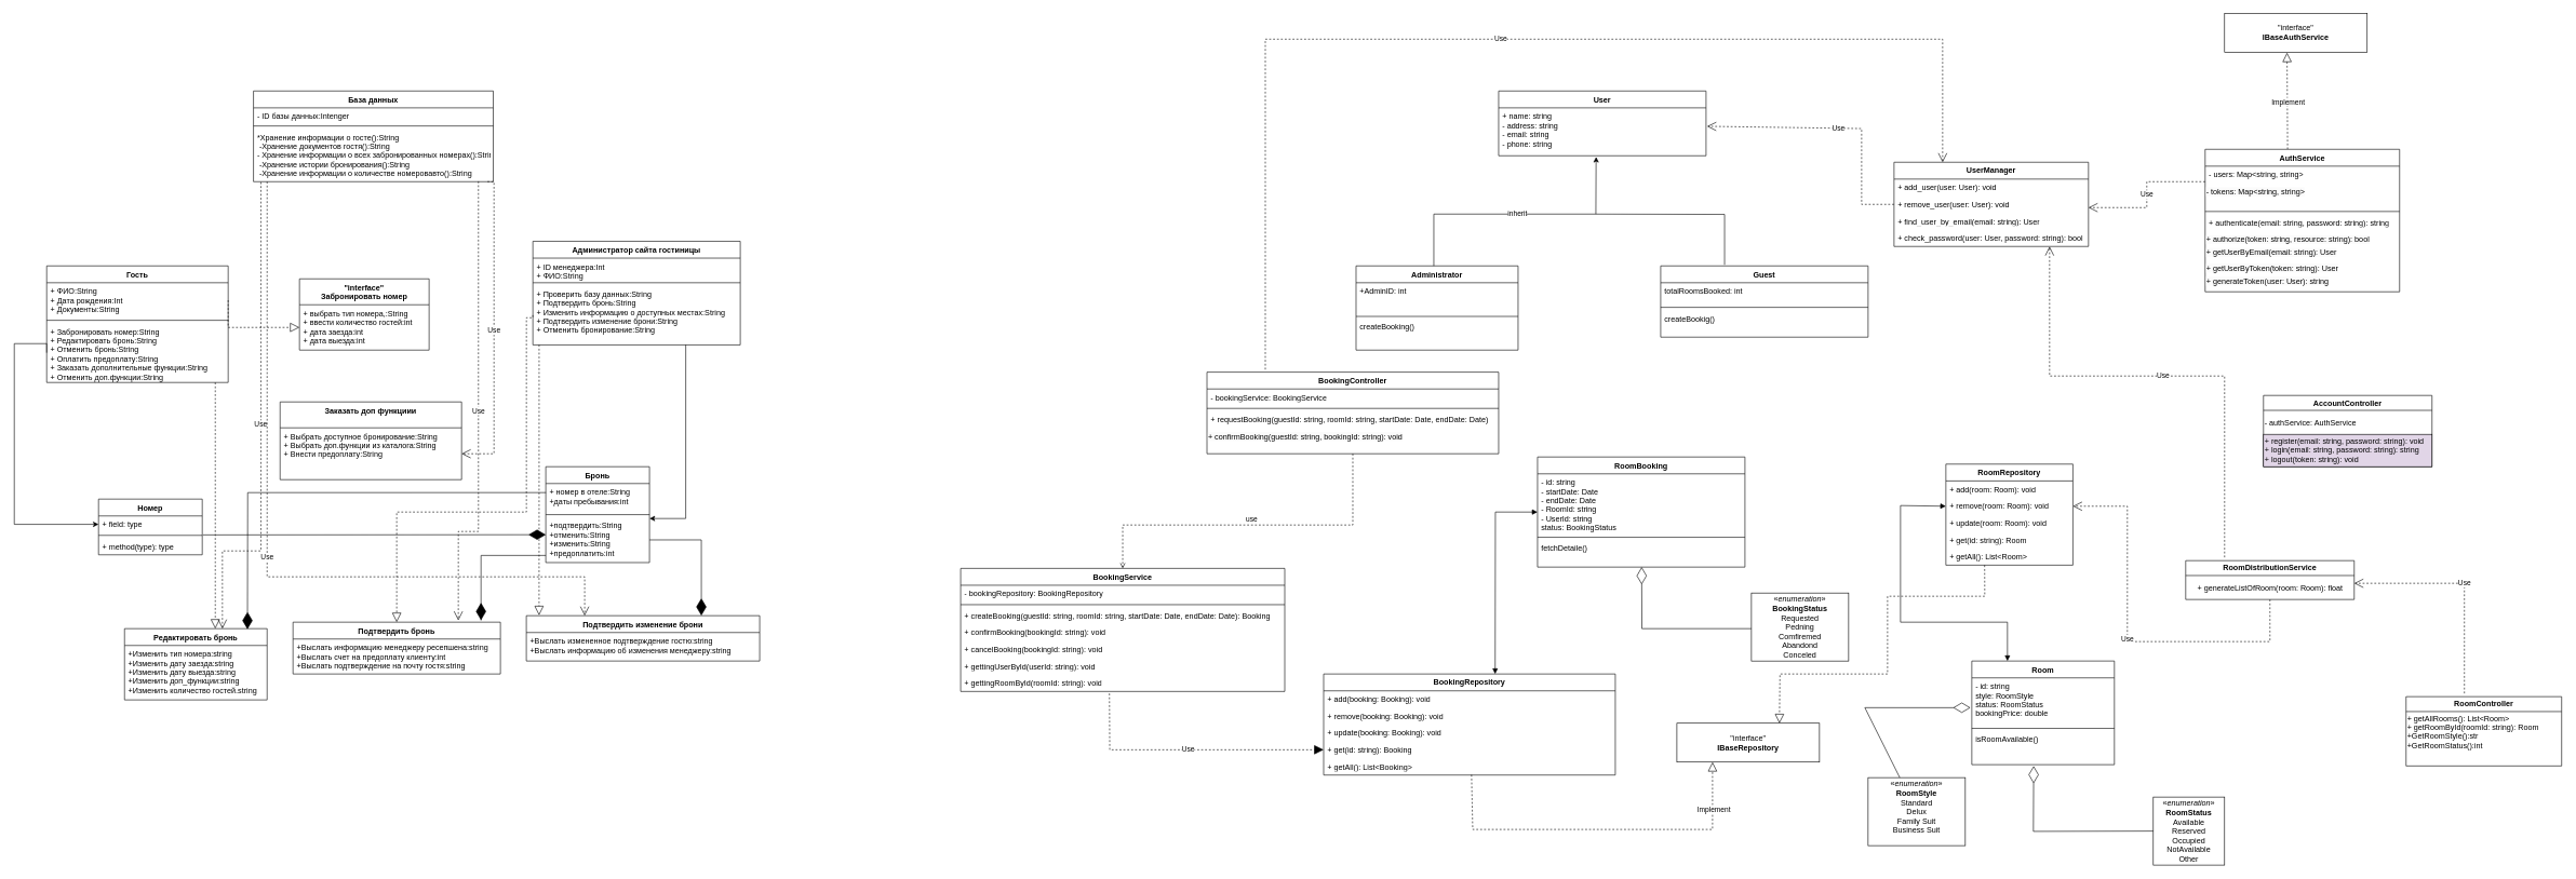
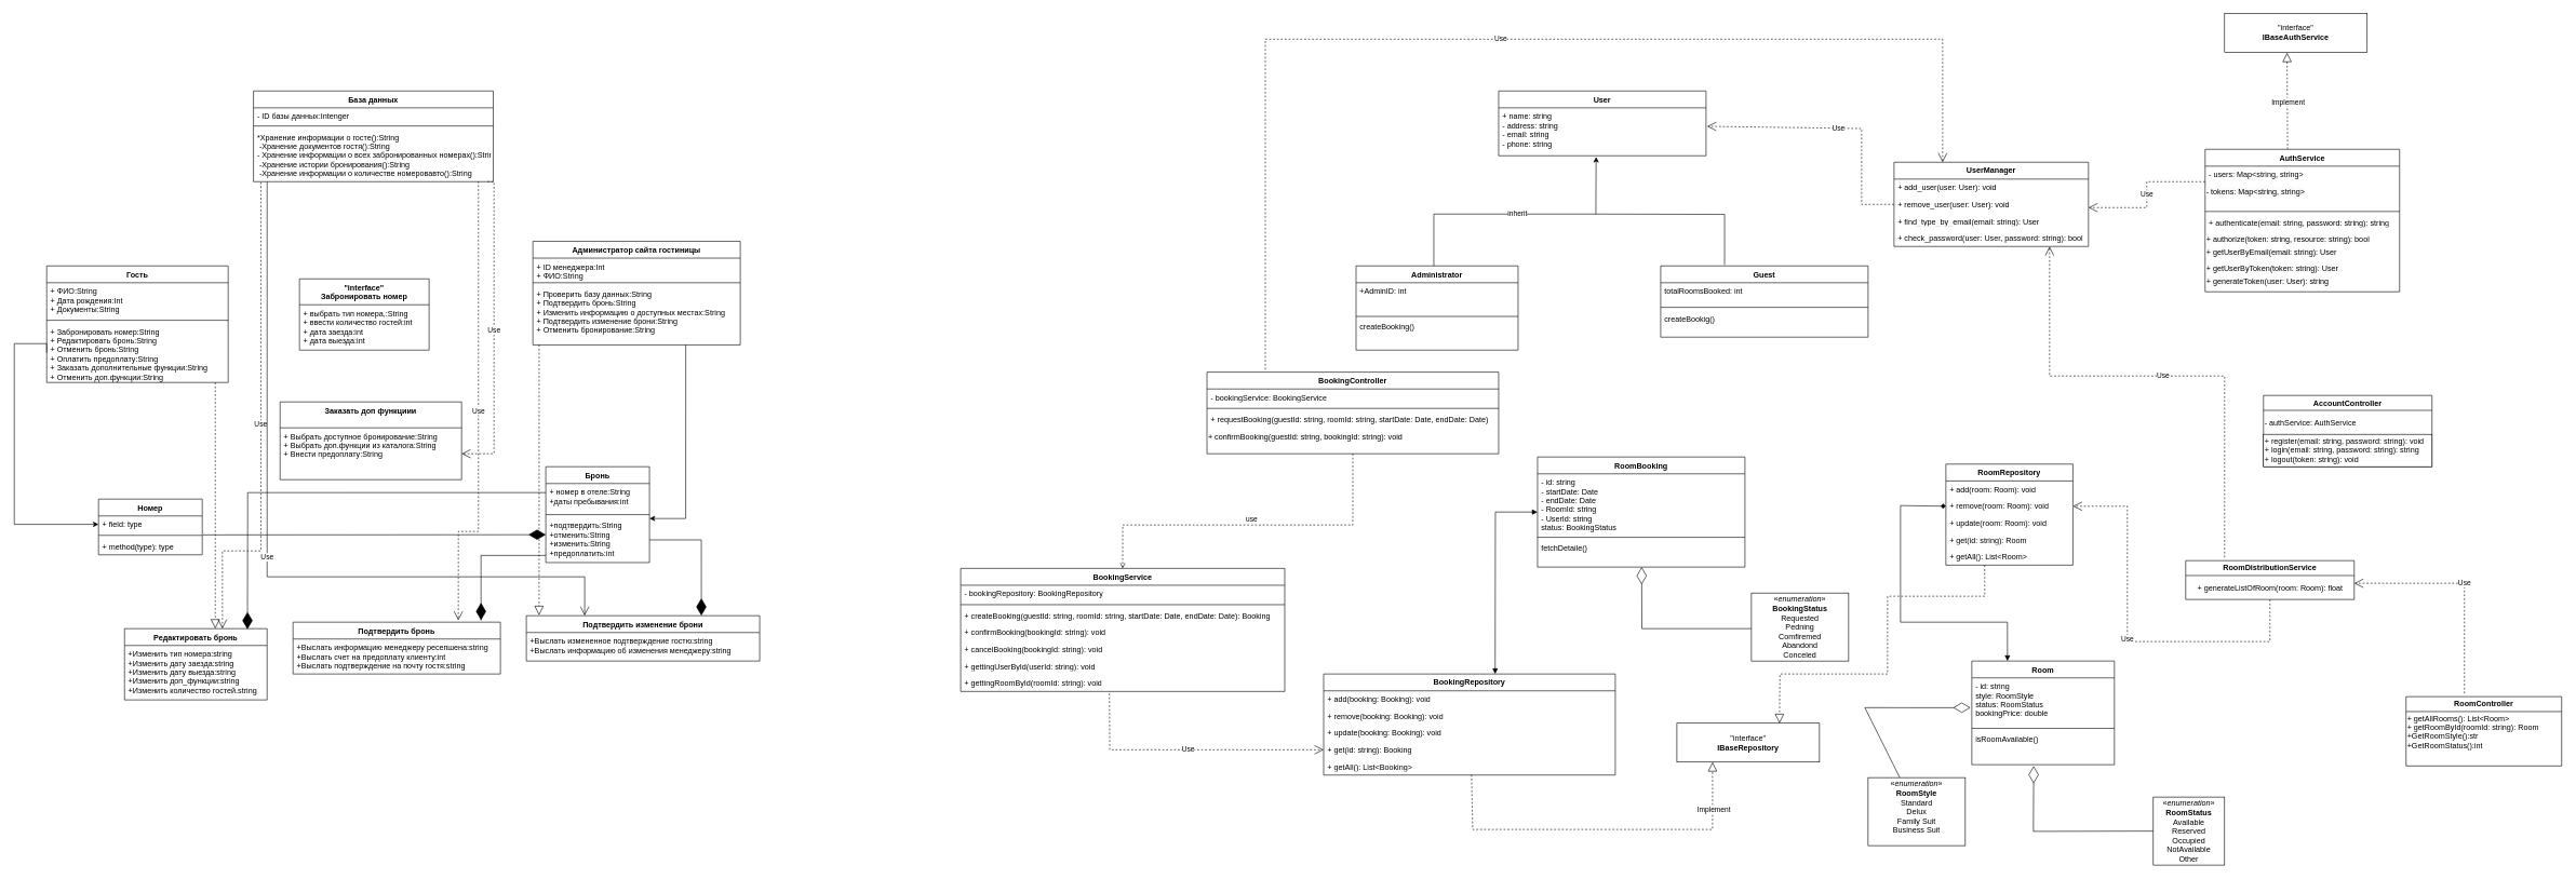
- <mxCell id="86" value="+ find_user_by_email(email: string): User" style="text;strokeColor=none;fillColor=none;align=left;verticalAlign=top;spacingLeft=4;spacingRight=4;overflow=hidden;rotatable=0;points=[[0,0.5],[1,0.5]];portConstraint=eastwest;whiteSpace=wrap;html=1;" vertex="1" parent="83"><mxGeometry y="78" width="300" height="26" as="geometry" /></mxCell>
+ <mxCell id="86" value="+ find_type_by_email(email: string): User" style="text;strokeColor=none;fillColor=none;align=left;verticalAlign=top;spacingLeft=4;spacingRight=4;overflow=hidden;rotatable=0;points=[[0,0.5],[1,0.5]];portConstraint=eastwest;whiteSpace=wrap;html=1;" vertex="1" parent="83"><mxGeometry y="78" width="300" height="26" as="geometry" /></mxCell>
- <mxCell id="41" value="" style="endArrow=block;dashed=1;endFill=0;endSize=12;html=1;rounded=0;exitX=1;exitY=0.5;exitDx=0;exitDy=0;entryX=0;entryY=0.5;entryDx=0;entryDy=0;edgeStyle=orthogonalEdgeStyle;" parent="1" source="11" target="15" edge="1"><mxGeometry width="160" relative="1" as="geometry"><mxPoint x="540.91" y="550" as="sourcePoint" /><mxPoint x="720.91" y="774" as="targetPoint" /><Array as="points"><mxPoint x="350.91" y="505" /></Array></mxGeometry></mxCell>
- <mxCell id="82" value="&lt;div&gt;+ register(email: string, password: string): void&lt;/div&gt;&lt;div&gt;+ login(email: string, password: string): string&lt;/div&gt;&lt;div&gt;+ logout(token: string): void&lt;/div&gt;" style="whiteSpace=wrap;html=1;align=left;fillColor=#e1d5e7;" vertex="1" parent="80"><mxGeometry y="60" width="260" height="50" as="geometry" /></mxCell>
+ <mxCell id="82" value="&lt;div&gt;+ register(email: string, password: string): void&lt;/div&gt;&lt;div&gt;+ login(email: string, password: string): string&lt;/div&gt;&lt;div&gt;+ logout(token: string): void&lt;/div&gt;" style="whiteSpace=wrap;html=1;align=left;" vertex="1" parent="80"><mxGeometry y="60" width="260" height="50" as="geometry" /></mxCell>
- <mxCell id="105" value="" style="endArrow=block;startArrow=block;endFill=1;startFill=1;html=1;rounded=0;entryX=0;entryY=0.5;entryDx=0;entryDy=0;exitX=0.25;exitY=0;exitDx=0;exitDy=0;" edge="1" parent="1" source="101" target="96"><mxGeometry width="160" relative="1" as="geometry"><mxPoint x="3121" y="1275.27" as="sourcePoint" /><mxPoint x="3283" y="1180" as="targetPoint" /><Array as="points"><mxPoint x="3096" y="960" /><mxPoint x="2931" y="960" /><mxPoint x="2931" y="780" /></Array></mxGeometry></mxCell>
+ <mxCell id="105" value="" style="endArrow=diamond;startArrow=block;endFill=1;startFill=1;html=1;rounded=0;entryX=0;entryY=0.5;entryDx=0;entryDy=0;exitX=0.25;exitY=0;exitDx=0;exitDy=0;" edge="1" parent="1" source="101" target="96"><mxGeometry width="160" relative="1" as="geometry"><mxPoint x="3121" y="1275.27" as="sourcePoint" /><mxPoint x="3283" y="1180" as="targetPoint" /><Array as="points"><mxPoint x="3096" y="960" /><mxPoint x="2931" y="960" /><mxPoint x="2931" y="780" /></Array></mxGeometry></mxCell>
- <mxCell id="43" value="" style="endArrow=block;dashed=1;endFill=0;endSize=12;html=1;rounded=0;edgeStyle=orthogonalEdgeStyle;entryX=0.5;entryY=0;entryDx=0;entryDy=0;exitX=0;exitY=0.5;exitDx=0;exitDy=0;" parent="1" source="5" target="24" edge="1"><mxGeometry width="160" relative="1" as="geometry"><mxPoint x="810.91" y="530" as="sourcePoint" /><mxPoint x="840.55" y="959.44" as="targetPoint" /><Array as="points"><mxPoint x="821" y="490" /><mxPoint x="811" y="490" /><mxPoint x="811" y="790" /><mxPoint x="611" y="790" /></Array></mxGeometry></mxCell>
- <mxCell id="35" value="Use" style="endArrow=open;endSize=12;dashed=1;html=1;rounded=0;edgeStyle=orthogonalEdgeStyle;entryX=0.25;entryY=0;entryDx=0;entryDy=0;" parent="1" source="9" target="31" edge="1"><mxGeometry width="160" relative="1" as="geometry"><mxPoint x="422.48" y="295.166" as="sourcePoint" /><mxPoint x="352.41" y="980" as="targetPoint" /><Array as="points"><mxPoint x="411" y="890" /><mxPoint x="901" y="890" /></Array></mxGeometry></mxCell>
+ <mxCell id="35" value="Use" style="endArrow=open;endSize=12;dashed=0;html=1;rounded=0;edgeStyle=orthogonalEdgeStyle;entryX=0.25;entryY=0;entryDx=0;entryDy=0;" parent="1" source="9" target="31" edge="1"><mxGeometry width="160" relative="1" as="geometry"><mxPoint x="422.48" y="295.166" as="sourcePoint" /><mxPoint x="352.41" y="980" as="targetPoint" /><Array as="points"><mxPoint x="411" y="890" /><mxPoint x="901" y="890" /></Array></mxGeometry></mxCell>
- <mxCell id="131" value="Use" style="endArrow=block;endSize=12;dashed=1;html=1;rounded=0;exitX=0.459;exitY=1.116;exitDx=0;exitDy=0;exitPerimeter=0;entryX=0;entryY=0.5;entryDx=0;entryDy=0;" edge="1" parent="1" source="125" target="111"><mxGeometry width="160" relative="1" as="geometry"><mxPoint x="2231" y="1080" as="sourcePoint" /><mxPoint x="2391" y="1080" as="targetPoint" /><Array as="points"><mxPoint x="1711" y="1157" /></Array></mxGeometry></mxCell>
+ <mxCell id="131" value="Use" style="endArrow=open;endSize=12;dashed=1;html=1;rounded=0;exitX=0.459;exitY=1.116;exitDx=0;exitDy=0;exitPerimeter=0;entryX=0;entryY=0.5;entryDx=0;entryDy=0;" edge="1" parent="1" source="125" target="111"><mxGeometry width="160" relative="1" as="geometry"><mxPoint x="2231" y="1080" as="sourcePoint" /><mxPoint x="2391" y="1080" as="targetPoint" /><Array as="points"><mxPoint x="1711" y="1157" /></Array></mxGeometry></mxCell>
